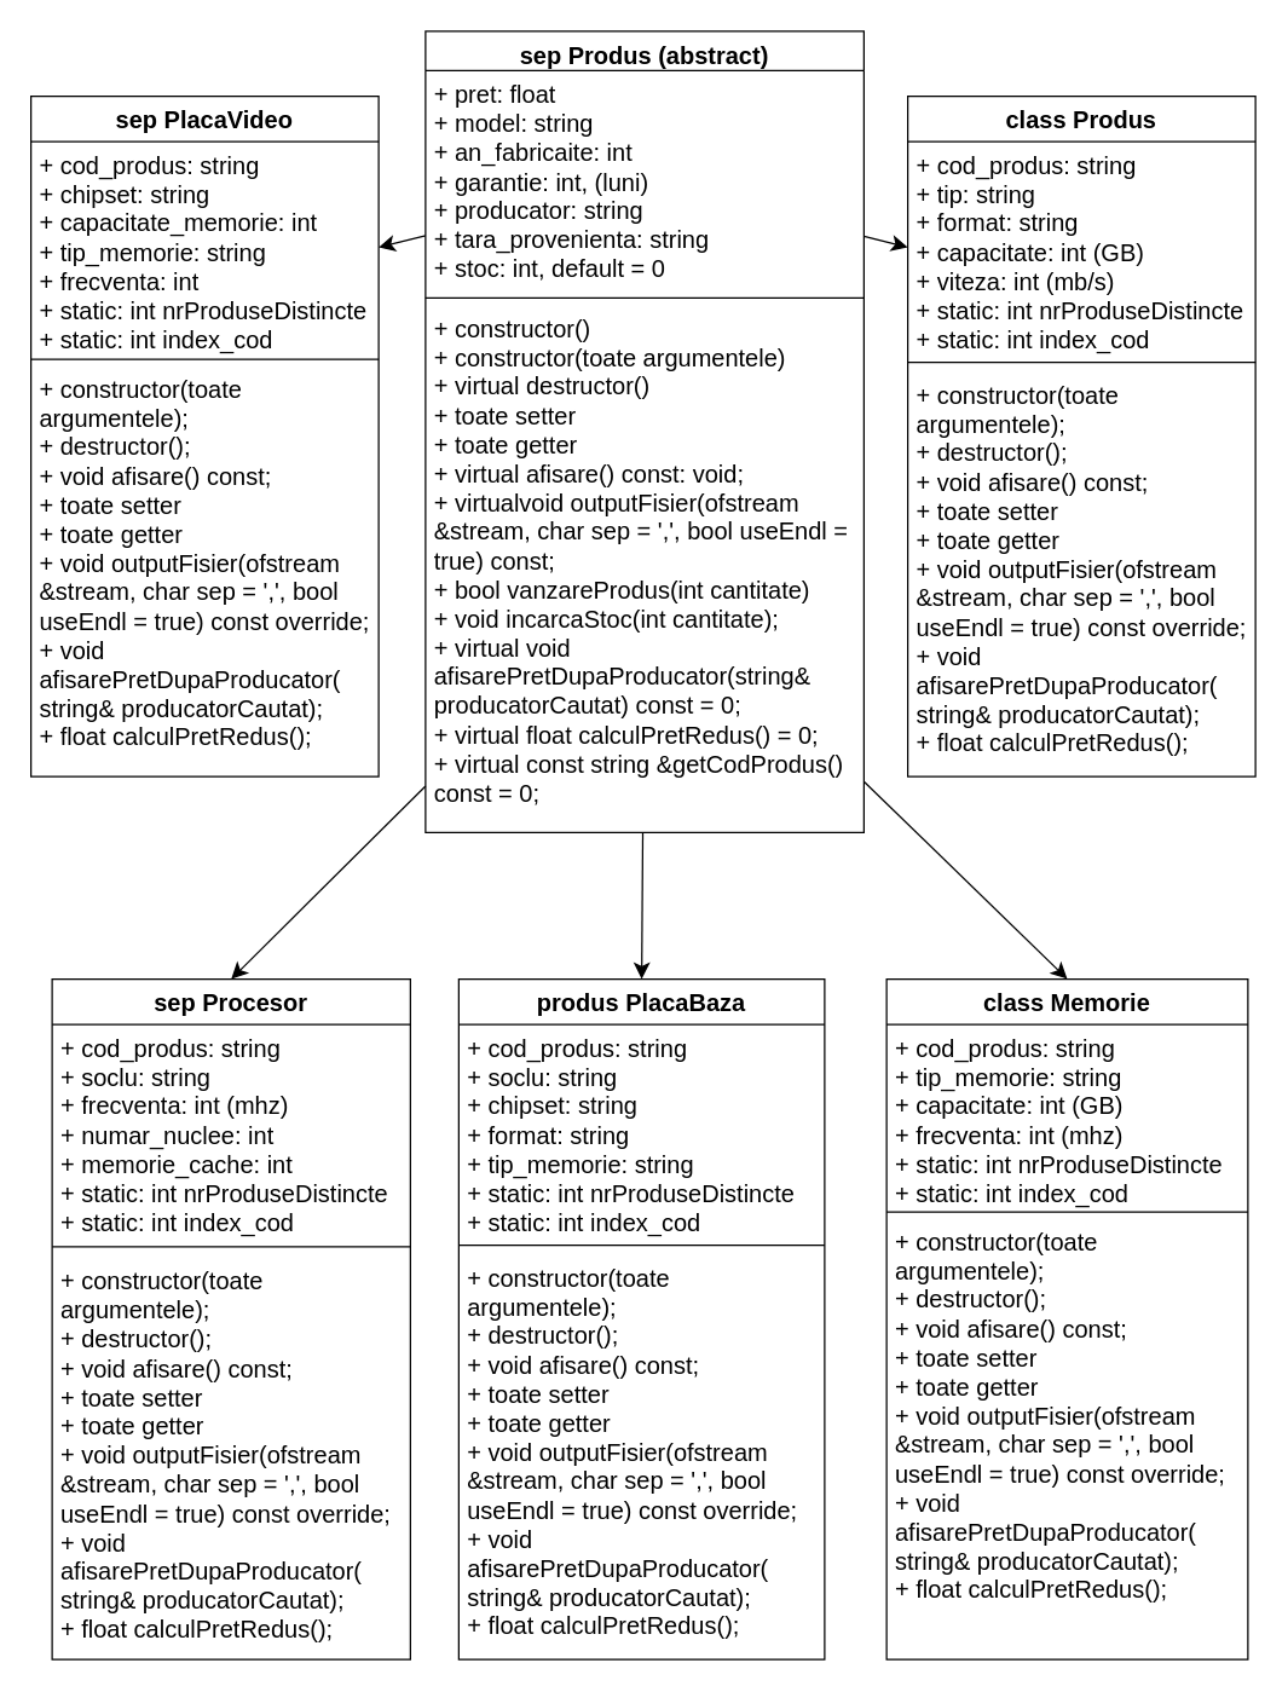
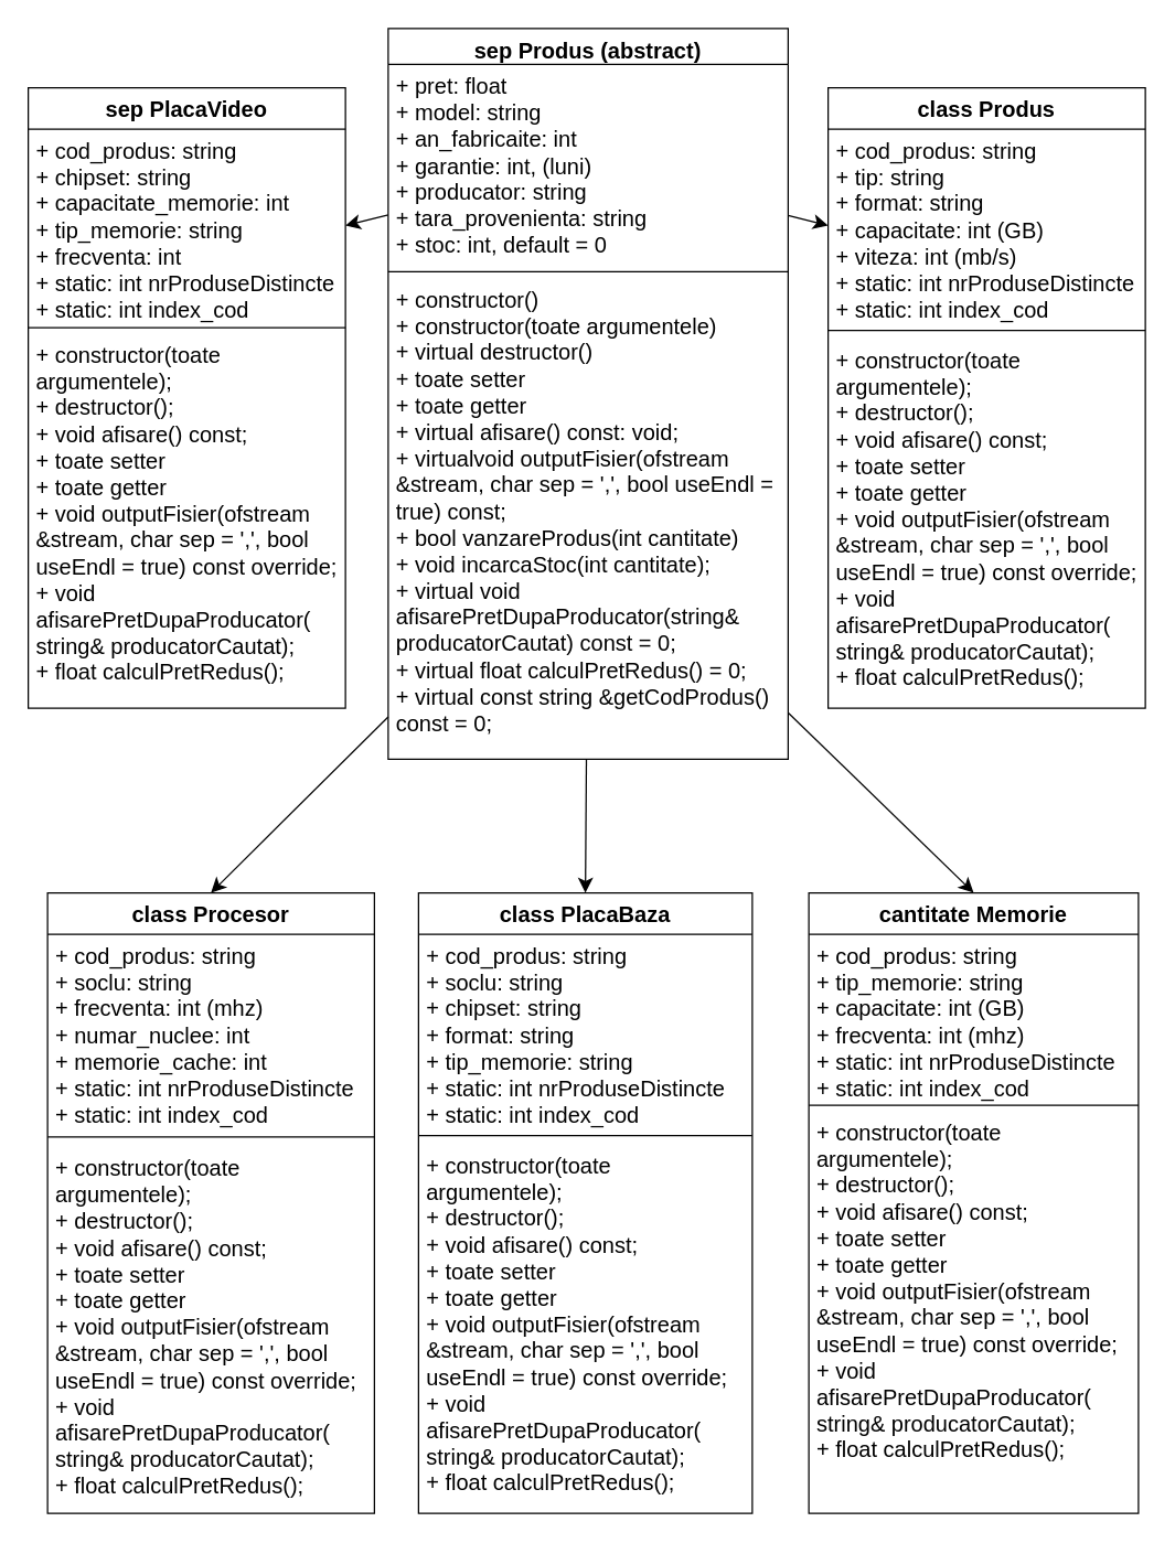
- <mxCell id="6" value="sep Procesor" style="swimlane;fontStyle=1;align=center;verticalAlign=top;childLayout=stackLayout;horizontal=1;startSize=30;horizontalStack=0;resizeParent=1;resizeParentMax=0;resizeLast=0;collapsible=1;marginBottom=0;whiteSpace=wrap;html=1;fontSize=16;" parent="1" vertex="1"><mxGeometry x="34" y="647" width="237" height="450" as="geometry" /></mxCell>
+ <mxCell id="6" value="class Procesor" style="swimlane;fontStyle=1;align=center;verticalAlign=top;childLayout=stackLayout;horizontal=1;startSize=30;horizontalStack=0;resizeParent=1;resizeParentMax=0;resizeLast=0;collapsible=1;marginBottom=0;whiteSpace=wrap;html=1;fontSize=16;" parent="1" vertex="1"><mxGeometry x="34" y="647" width="237" height="450" as="geometry" /></mxCell>
- <mxCell id="10" value="produs PlacaBaza" style="swimlane;fontStyle=1;align=center;verticalAlign=top;childLayout=stackLayout;horizontal=1;startSize=30;horizontalStack=0;resizeParent=1;resizeParentMax=0;resizeLast=0;collapsible=1;marginBottom=0;whiteSpace=wrap;html=1;fontSize=16;" parent="1" vertex="1"><mxGeometry x="303" y="647" width="242" height="450" as="geometry" /></mxCell>
+ <mxCell id="10" value="class PlacaBaza" style="swimlane;fontStyle=1;align=center;verticalAlign=top;childLayout=stackLayout;horizontal=1;startSize=30;horizontalStack=0;resizeParent=1;resizeParentMax=0;resizeLast=0;collapsible=1;marginBottom=0;whiteSpace=wrap;html=1;fontSize=16;" parent="1" vertex="1"><mxGeometry x="303" y="647" width="242" height="450" as="geometry" /></mxCell>
- <mxCell id="14" value="class Memorie" style="swimlane;fontStyle=1;align=center;verticalAlign=top;childLayout=stackLayout;horizontal=1;startSize=30;horizontalStack=0;resizeParent=1;resizeParentMax=0;resizeLast=0;collapsible=1;marginBottom=0;whiteSpace=wrap;html=1;fontSize=16;" parent="1" vertex="1"><mxGeometry x="586" y="647" width="239" height="450" as="geometry" /></mxCell>
+ <mxCell id="14" value="cantitate Memorie" style="swimlane;fontStyle=1;align=center;verticalAlign=top;childLayout=stackLayout;horizontal=1;startSize=30;horizontalStack=0;resizeParent=1;resizeParentMax=0;resizeLast=0;collapsible=1;marginBottom=0;whiteSpace=wrap;html=1;fontSize=16;" parent="1" vertex="1"><mxGeometry x="586" y="647" width="239" height="450" as="geometry" /></mxCell>
